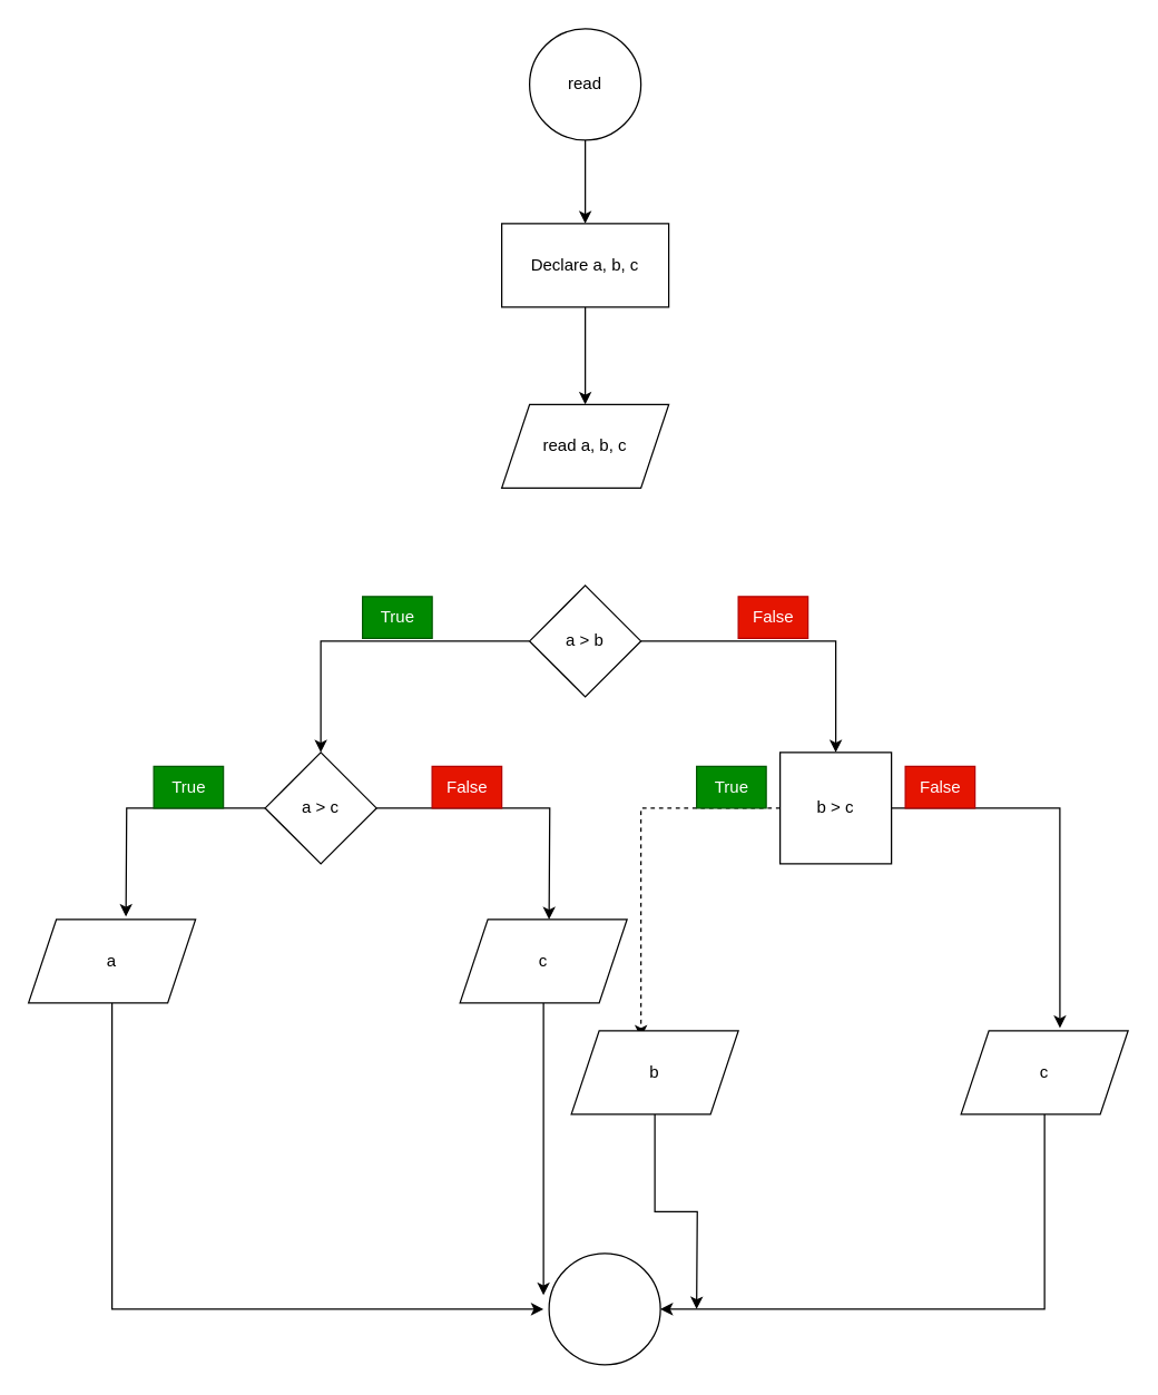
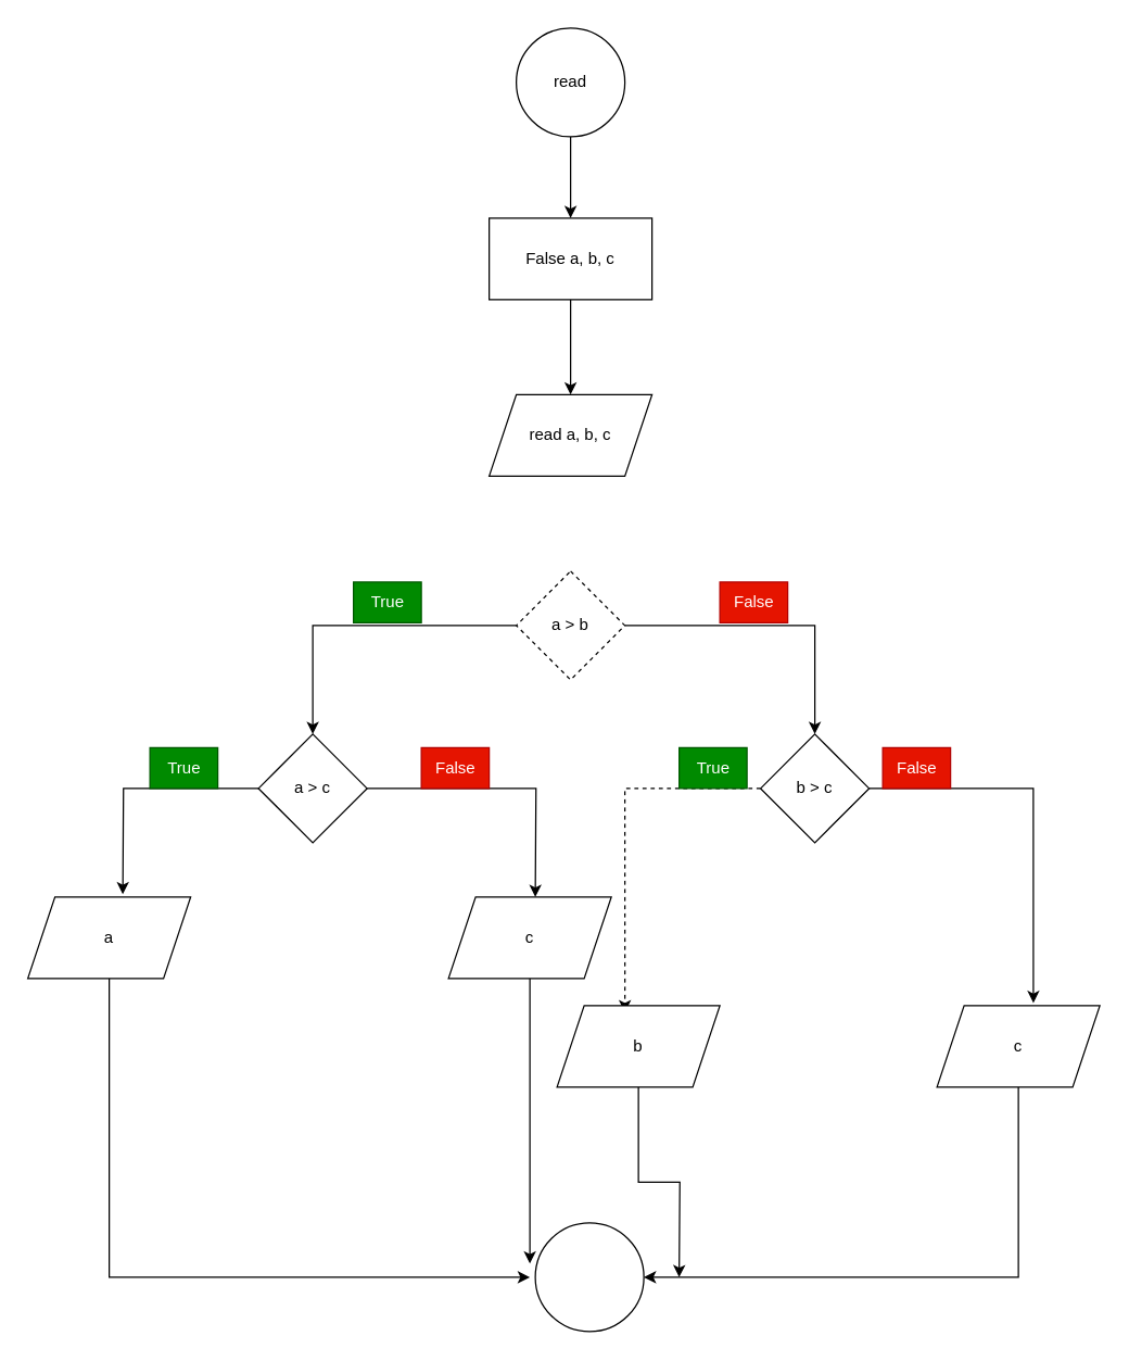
- <mxCell id="4" value="Declare a, b, c" style="rounded=0;whiteSpace=wrap;html=1;" vertex="1" parent="1"><mxGeometry x="360" y="160" width="120" height="60" as="geometry" /></mxCell>
+ <mxCell id="4" value="False a, b, c" style="rounded=0;whiteSpace=wrap;html=1;" vertex="1" parent="1"><mxGeometry x="360" y="160" width="120" height="60" as="geometry" /></mxCell>
- <mxCell id="9" value="a &amp;gt; b" style="rhombus;whiteSpace=wrap;html=1;" vertex="1" parent="1"><mxGeometry x="380" y="420" width="80" height="80" as="geometry" /></mxCell>
+ <mxCell id="9" value="a &amp;gt; b" style="rhombus;whiteSpace=wrap;html=1;dashed=1;" vertex="1" parent="1"><mxGeometry x="380" y="420" width="80" height="80" as="geometry" /></mxCell>
- <mxCell id="17" value="b &amp;gt; c" style="whiteSpace=wrap;html=1;rounded=0;" vertex="1" parent="1"><mxGeometry x="560" y="540" width="80" height="80" as="geometry" /></mxCell>
+ <mxCell id="17" value="b &amp;gt; c" style="rhombus;whiteSpace=wrap;html=1;" vertex="1" parent="1"><mxGeometry x="560" y="540" width="80" height="80" as="geometry" /></mxCell>
